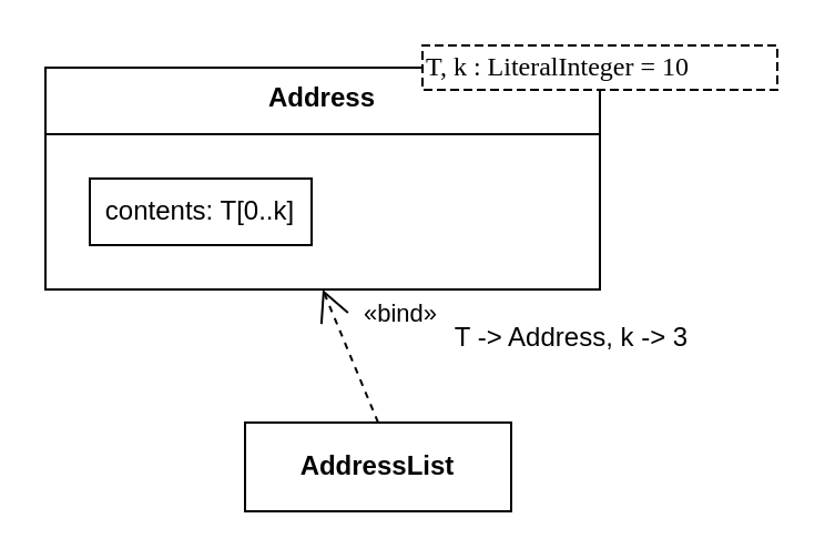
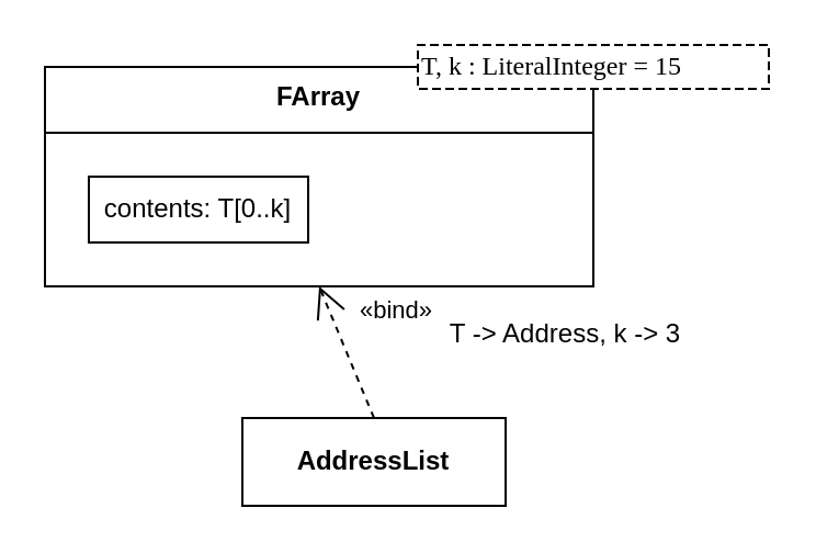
- <mxCell id="8" value="&lt;font face=&quot;Verdana&quot;&gt;T, k : LiteralInteger = 10&lt;/font&gt;" style="shape=partialRectangle;html=1;top=1;align=left;dashed=1;" vertex="1" parent="1"><mxGeometry x="190" y="20" width="160" height="20" as="geometry" /></mxCell>
+ <mxCell id="8" value="&lt;font face=&quot;Verdana&quot;&gt;T, k : LiteralInteger = 15&lt;/font&gt;" style="shape=partialRectangle;html=1;top=1;align=left;dashed=1;" vertex="1" parent="1"><mxGeometry x="190" y="20" width="160" height="20" as="geometry" /></mxCell>
- <mxCell id="2" value="Address" style="swimlane;fontStyle=1;align=center;verticalAlign=top;childLayout=stackLayout;horizontal=1;startSize=30;horizontalStack=0;resizeParent=1;resizeParentMax=0;resizeLast=0;collapsible=0;marginBottom=0;html=1;whiteSpace=wrap;" vertex="1" parent="1"><mxGeometry x="20" y="30" width="250" height="100" as="geometry" /></mxCell>
+ <mxCell id="2" value="FArray" style="swimlane;fontStyle=1;align=center;verticalAlign=top;childLayout=stackLayout;horizontal=1;startSize=30;horizontalStack=0;resizeParent=1;resizeParentMax=0;resizeLast=0;collapsible=0;marginBottom=0;html=1;whiteSpace=wrap;" vertex="1" parent="1"><mxGeometry x="20" y="30" width="250" height="100" as="geometry" /></mxCell>
